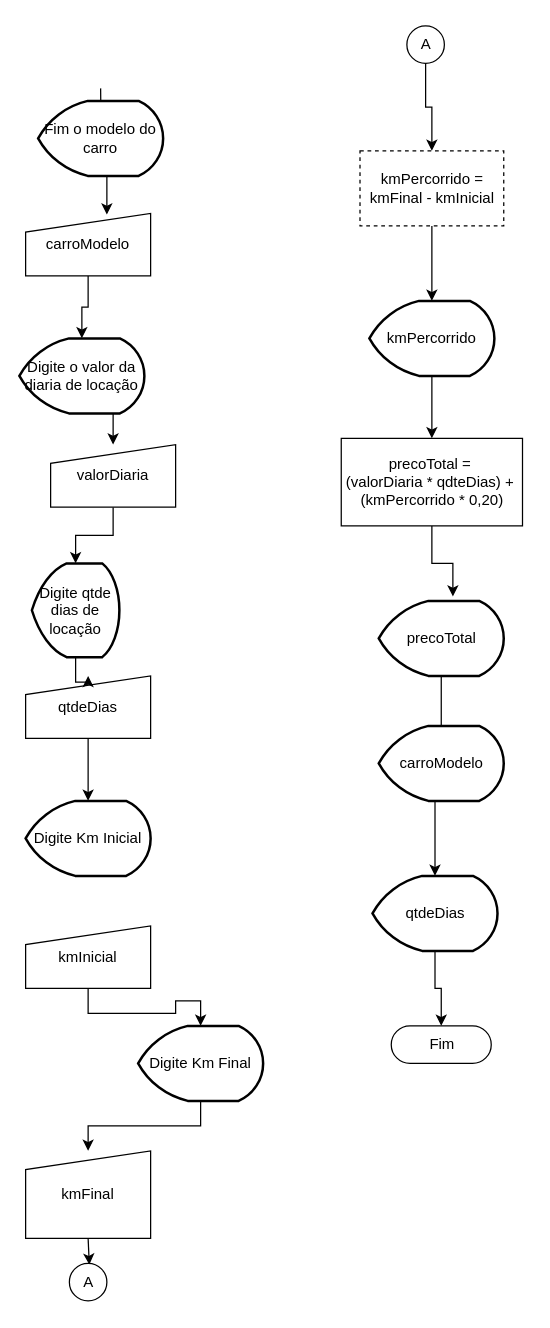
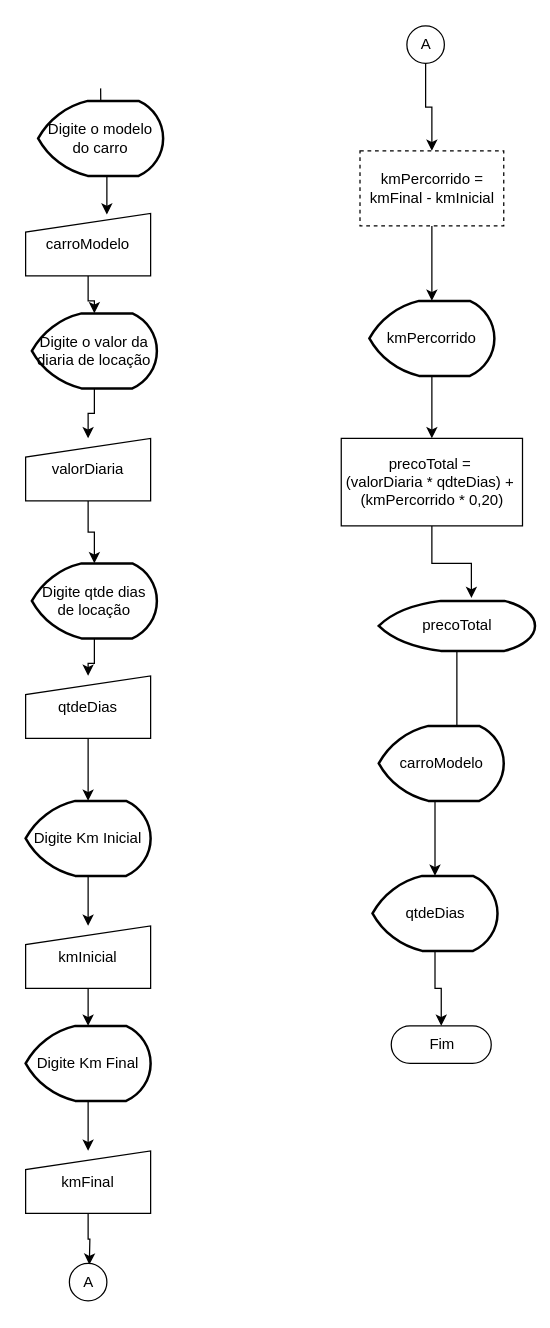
- <mxCell id="5" value="Fim o modelo do carro" style="strokeWidth=2;html=1;shape=mxgraph.flowchart.display;whiteSpace=wrap;" vertex="1" parent="1"><mxGeometry x="30" y="80" width="100" height="60" as="geometry" /></mxCell>
+ <mxCell id="5" value="Digite o modelo do carro" style="strokeWidth=2;html=1;shape=mxgraph.flowchart.display;whiteSpace=wrap;" vertex="1" parent="1"><mxGeometry x="30" y="80" width="100" height="60" as="geometry" /></mxCell>
- <mxCell id="9" value="Digite o valor da diaria de locação" style="strokeWidth=2;html=1;shape=mxgraph.flowchart.display;whiteSpace=wrap;" vertex="1" parent="1"><mxGeometry x="15" y="270" width="100" height="60" as="geometry" /></mxCell>
+ <mxCell id="9" value="Digite o valor da diaria de locação" style="strokeWidth=2;html=1;shape=mxgraph.flowchart.display;whiteSpace=wrap;" vertex="1" parent="1"><mxGeometry x="25" y="250" width="100" height="60" as="geometry" /></mxCell>
- <mxCell id="7" value="valorDiaria" style="shape=manualInput;whiteSpace=wrap;html=1;dashed=0;size=15;" vertex="1" parent="1"><mxGeometry x="40" y="355" width="100" height="50" as="geometry" /></mxCell>
+ <mxCell id="7" value="valorDiaria" style="shape=manualInput;whiteSpace=wrap;html=1;dashed=0;size=15;" vertex="1" parent="1"><mxGeometry x="20" y="350" width="100" height="50" as="geometry" /></mxCell>
- <mxCell id="13" value="Digite qtde dias de locação" style="strokeWidth=2;html=1;shape=mxgraph.flowchart.display;whiteSpace=wrap;" vertex="1" parent="1"><mxGeometry x="25" y="450" width="70" height="75" as="geometry" /></mxCell>
+ <mxCell id="13" value="Digite qtde dias de locação" style="strokeWidth=2;html=1;shape=mxgraph.flowchart.display;whiteSpace=wrap;" vertex="1" parent="1"><mxGeometry x="25" y="450" width="100" height="60" as="geometry" /></mxCell>
- <mxCell id="28" value="precoTotal" style="strokeWidth=2;html=1;shape=mxgraph.flowchart.display;whiteSpace=wrap;" vertex="1" parent="1"><mxGeometry x="302.5" y="480" width="100" height="60" as="geometry" /></mxCell>
+ <mxCell id="28" value="precoTotal" style="strokeWidth=2;html=1;shape=mxgraph.flowchart.display;whiteSpace=wrap;" vertex="1" parent="1"><mxGeometry x="302.5" y="480" width="125" height="40" as="geometry" /></mxCell>
+ <mxCell id="16" style="edgeStyle=orthogonalEdgeStyle;rounded=0;orthogonalLoop=1;jettySize=auto;html=1;entryX=0.5;entryY=0;entryDx=0;entryDy=0;" edge="1" parent="1" source="17" target="15"><mxGeometry relative="1" as="geometry" /></mxCell>
- <mxCell id="21" value="Digite Km Final" style="strokeWidth=2;html=1;shape=mxgraph.flowchart.display;whiteSpace=wrap;" vertex="1" parent="1"><mxGeometry x="110" y="820" width="100" height="60" as="geometry" /></mxCell>
+ <mxCell id="21" value="Digite Km Final" style="strokeWidth=2;html=1;shape=mxgraph.flowchart.display;whiteSpace=wrap;" vertex="1" parent="1"><mxGeometry x="20" y="820" width="100" height="60" as="geometry" /></mxCell>
- <mxCell id="19" value="kmFinal" style="shape=manualInput;whiteSpace=wrap;html=1;dashed=0;size=15;" vertex="1" parent="1"><mxGeometry x="20" y="920" width="100" height="70" as="geometry" /></mxCell>
+ <mxCell id="19" value="kmFinal" style="shape=manualInput;whiteSpace=wrap;html=1;dashed=0;size=15;" vertex="1" parent="1"><mxGeometry x="20" y="920" width="100" height="50" as="geometry" /></mxCell>
